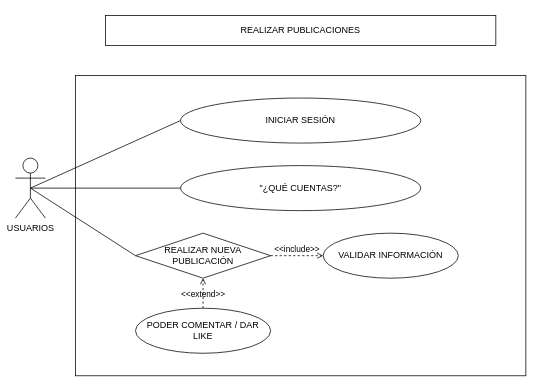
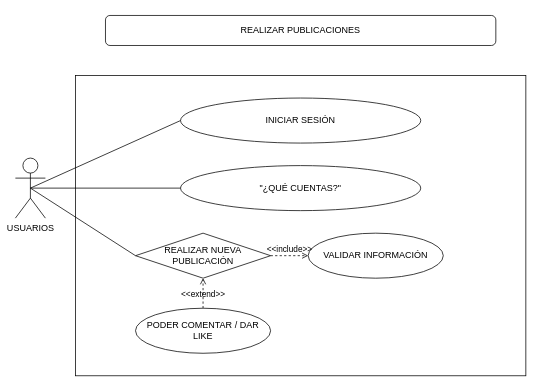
- <mxCell id="3" value="REALIZAR PUBLICACIONES" style="whiteSpace=wrap;html=1;rounded=0;" vertex="1" parent="1"><mxGeometry x="140" y="20" width="520" height="40" as="geometry" /></mxCell>
+ <mxCell id="3" value="REALIZAR PUBLICACIONES" style="rounded=1;whiteSpace=wrap;html=1;" vertex="1" parent="1"><mxGeometry x="140" y="20" width="520" height="40" as="geometry" /></mxCell>
- <mxCell id="10" value="VALIDAR INFORMACIÓN" style="ellipse;whiteSpace=wrap;html=1;" vertex="1" parent="1"><mxGeometry x="430" y="310" width="180" height="60" as="geometry" /></mxCell>
+ <mxCell id="10" value="VALIDAR INFORMACIÓN" style="ellipse;whiteSpace=wrap;html=1;" vertex="1" parent="1"><mxGeometry x="410" y="310" width="180" height="60" as="geometry" /></mxCell>
